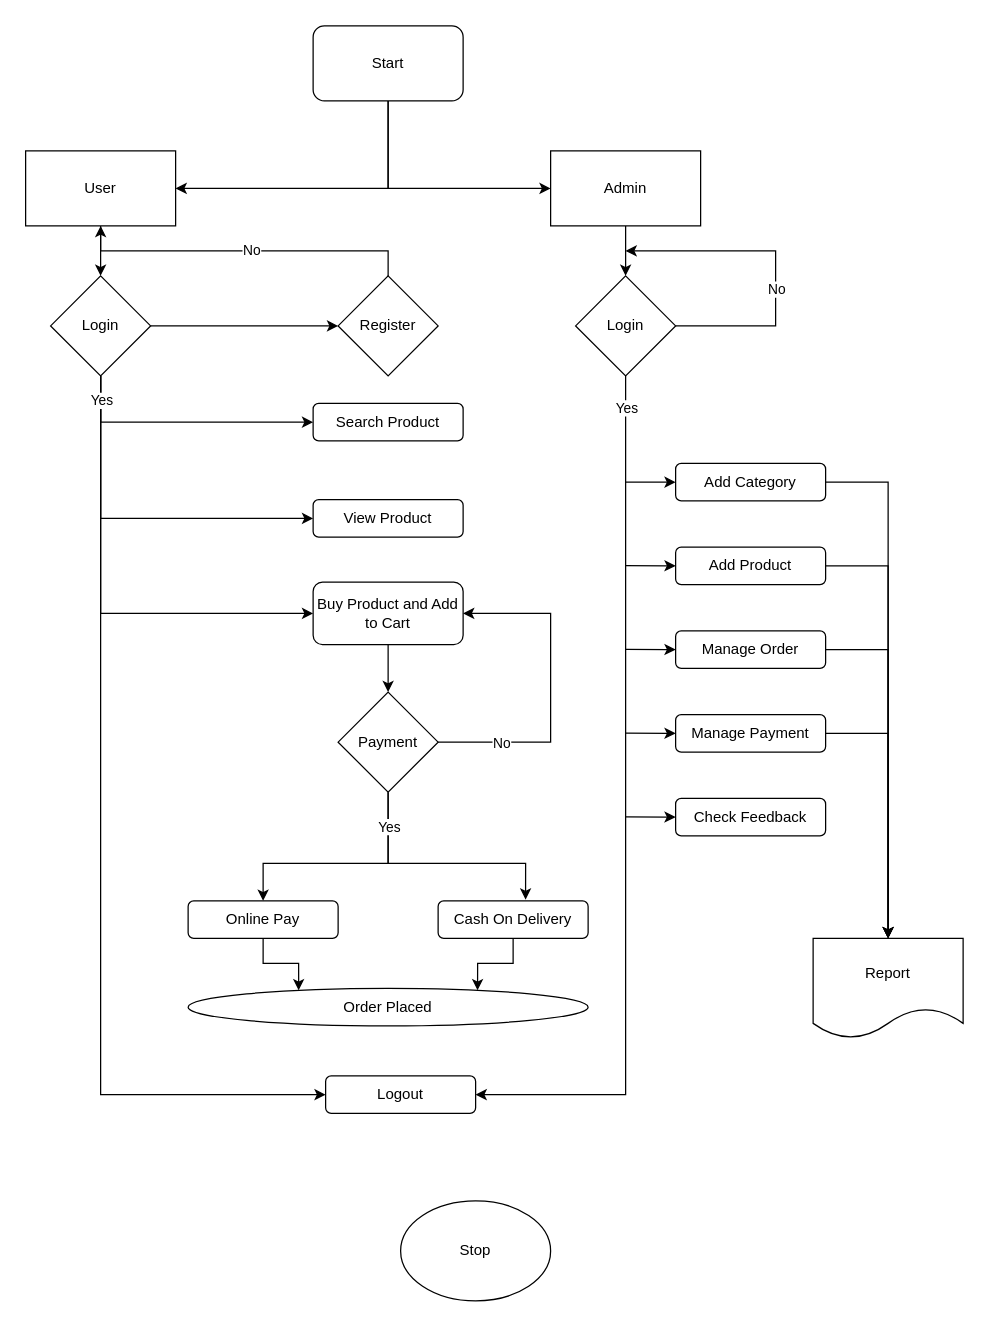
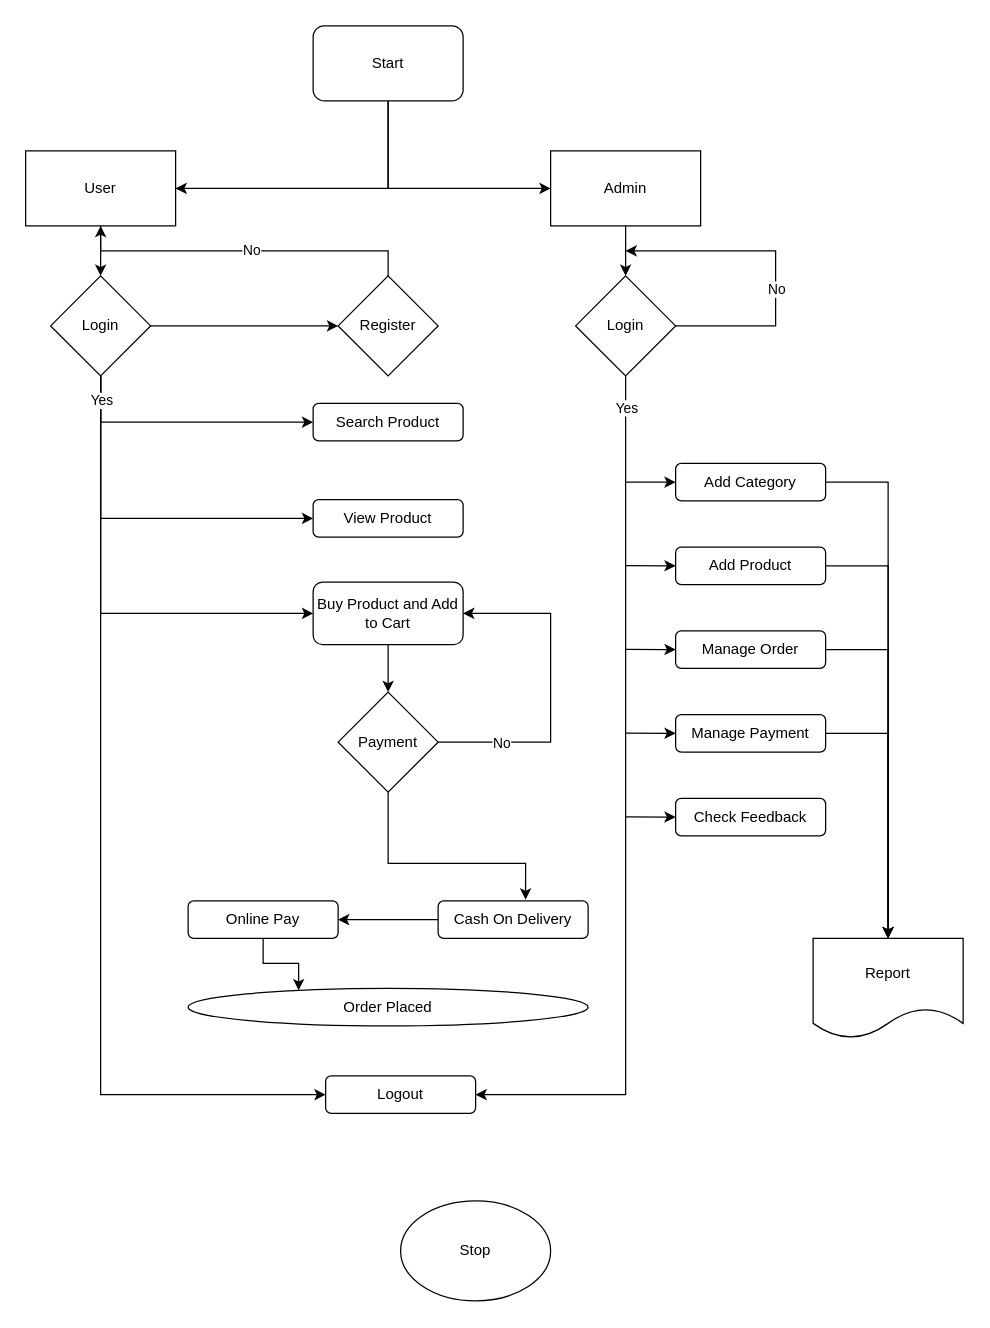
- <mxCell id="37" style="edgeStyle=orthogonalEdgeStyle;rounded=0;orthogonalLoop=1;jettySize=auto;html=1;entryX=0.5;entryY=0;entryDx=0;entryDy=0;" edge="1" parent="1" source="39" target="42"><mxGeometry relative="1" as="geometry"><Array as="points"><mxPoint x="310" y="690" /><mxPoint x="210" y="690" /></Array></mxGeometry></mxCell>
- <mxCell id="38" value="Yes" style="edgeLabel;html=1;align=center;verticalAlign=middle;resizable=0;points=[];" vertex="1" connectable="0" parent="37"><mxGeometry x="-0.807" relative="1" as="geometry"><mxPoint y="9" as="offset" /></mxGeometry></mxCell>
- <mxCell id="45" style="edgeStyle=orthogonalEdgeStyle;rounded=0;orthogonalLoop=1;jettySize=auto;html=1;entryX=0.75;entryY=0;entryDx=0;entryDy=0;" edge="1" parent="1" source="43" target="40"><mxGeometry relative="1" as="geometry" /></mxCell>
+ <mxCell id="45" style="edgeStyle=orthogonalEdgeStyle;rounded=0;orthogonalLoop=1;jettySize=auto;html=1;" edge="1" parent="1" source="43" target="42"><mxGeometry relative="1" as="geometry" /></mxCell>
